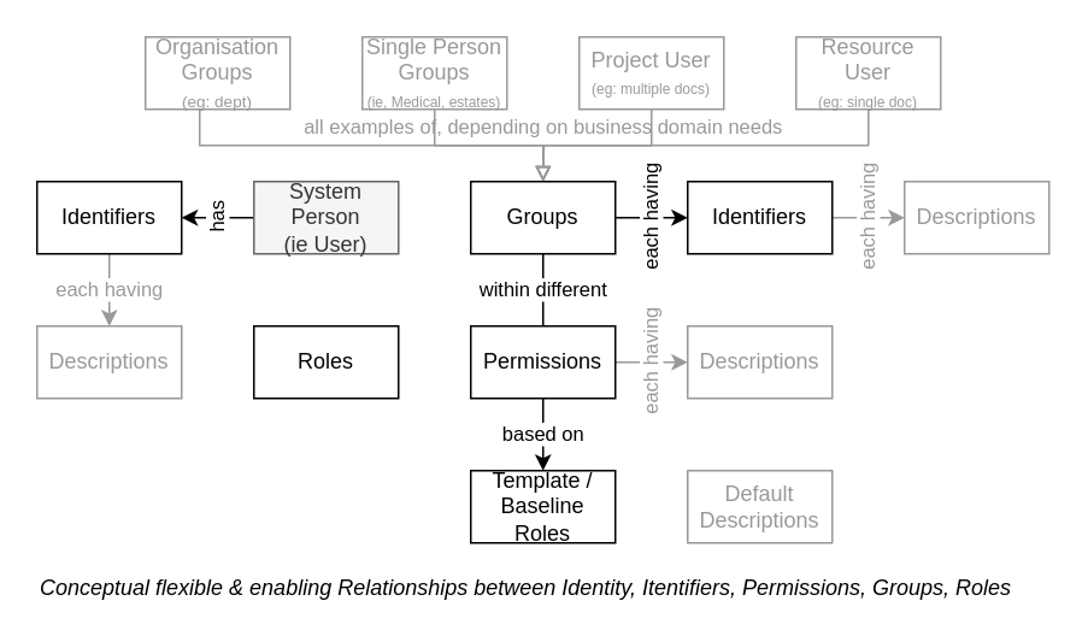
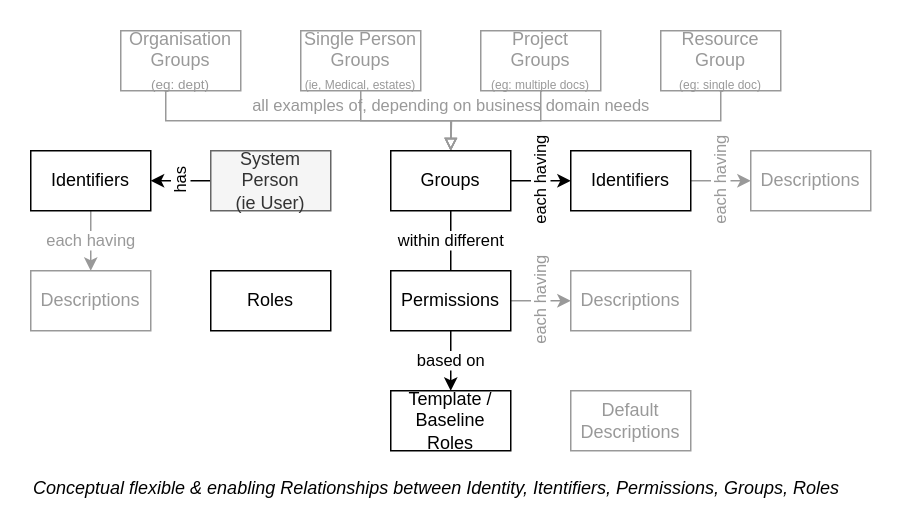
- <mxCell id="23" value="Project User&lt;br&gt;&lt;font style=&quot;font-size: 8px&quot;&gt;(eg: multiple docs)&lt;/font&gt;" style="rounded=0;whiteSpace=wrap;html=1;strokeColor=#999999;fontColor=#999999;" vertex="1" parent="1"><mxGeometry x="320" y="20" width="80" height="40" as="geometry" /></mxCell>
+ <mxCell id="23" value="Project Groups&lt;br&gt;&lt;font style=&quot;font-size: 8px&quot;&gt;(eg: multiple docs)&lt;/font&gt;" style="rounded=0;whiteSpace=wrap;html=1;strokeColor=#999999;fontColor=#999999;" vertex="1" parent="1"><mxGeometry x="320" y="20" width="80" height="40" as="geometry" /></mxCell>
- <mxCell id="25" value="Resource User&lt;br&gt;&lt;font style=&quot;font-size: 8px&quot;&gt;(eg: single doc)&lt;/font&gt;" style="rounded=0;whiteSpace=wrap;html=1;strokeColor=#999999;fontColor=#999999;" vertex="1" parent="1"><mxGeometry x="440" y="20" width="80" height="40" as="geometry" /></mxCell>
+ <mxCell id="25" value="Resource Group&lt;br&gt;&lt;font style=&quot;font-size: 8px&quot;&gt;(eg: single doc)&lt;/font&gt;" style="rounded=0;whiteSpace=wrap;html=1;strokeColor=#999999;fontColor=#999999;" vertex="1" parent="1"><mxGeometry x="440" y="20" width="80" height="40" as="geometry" /></mxCell>
